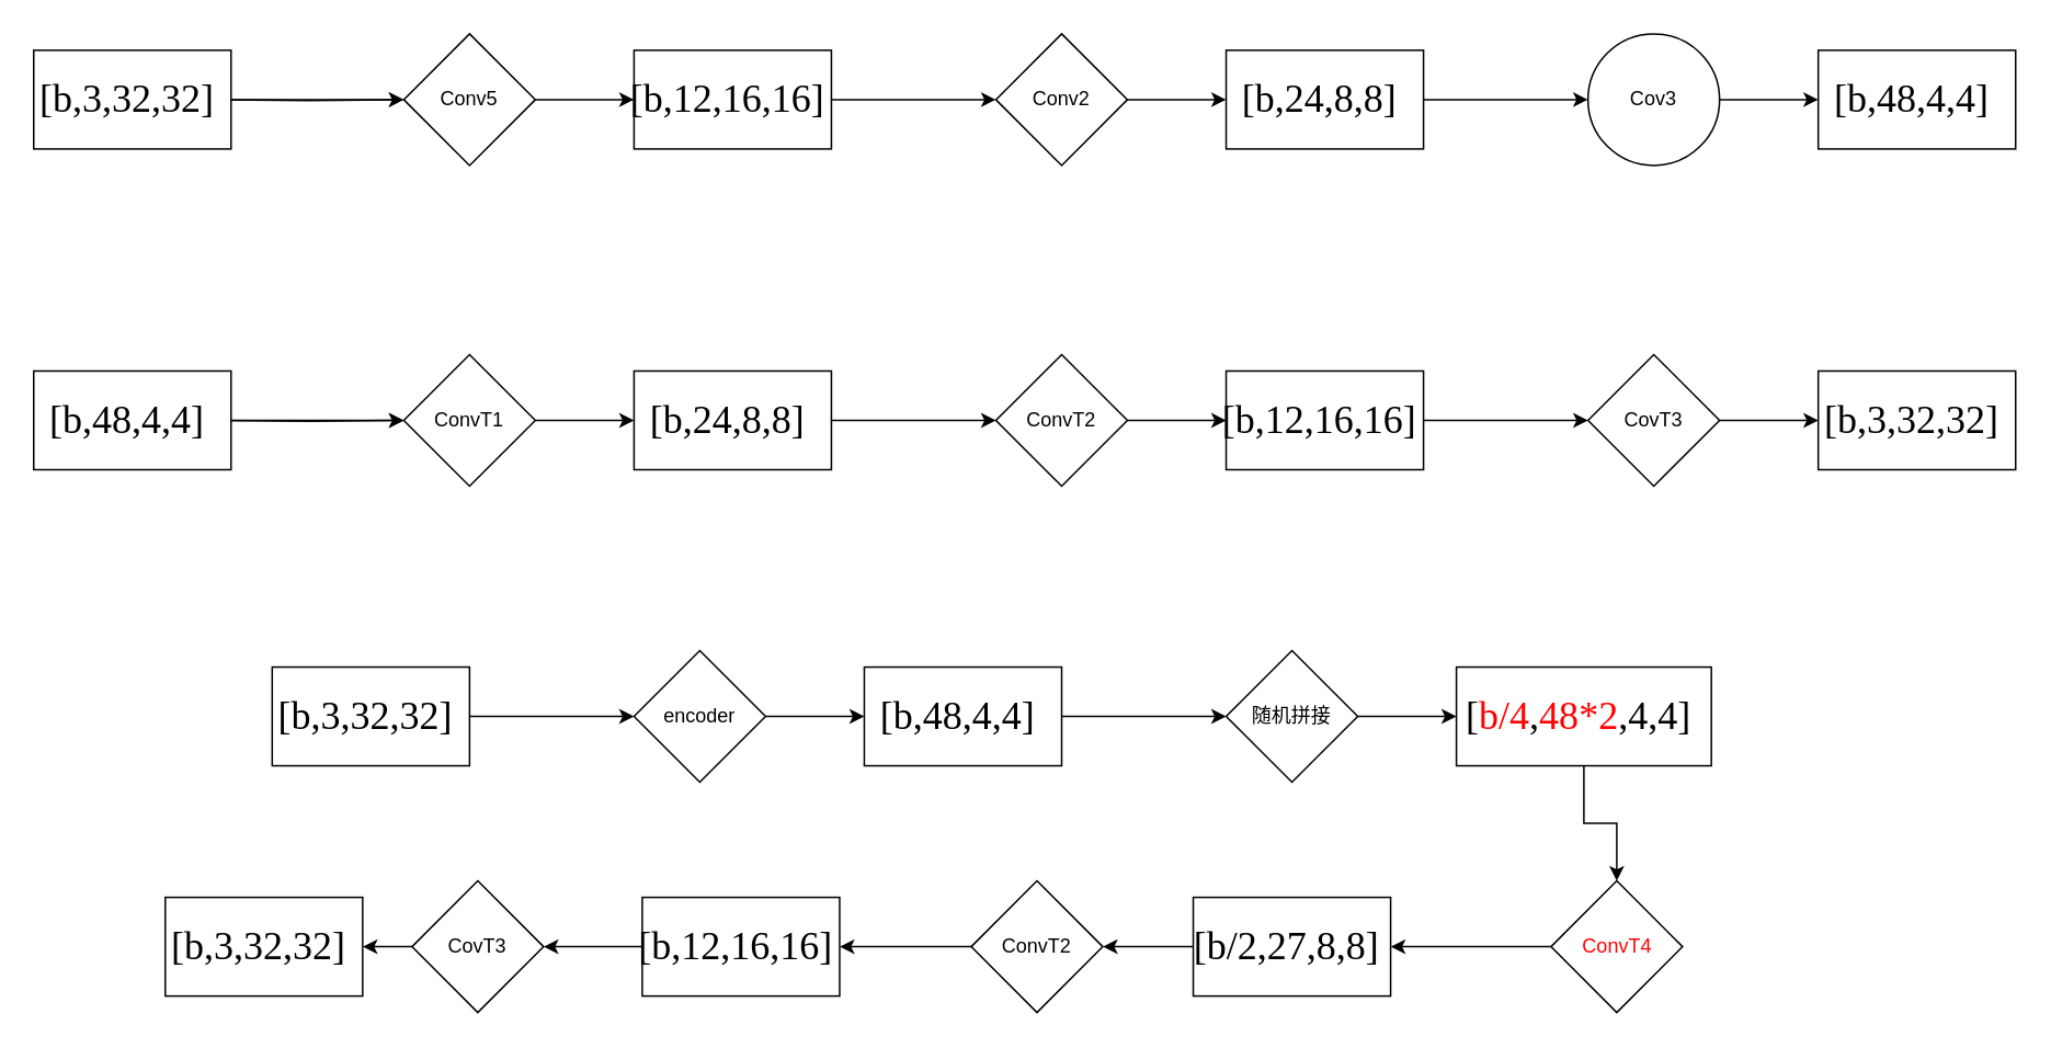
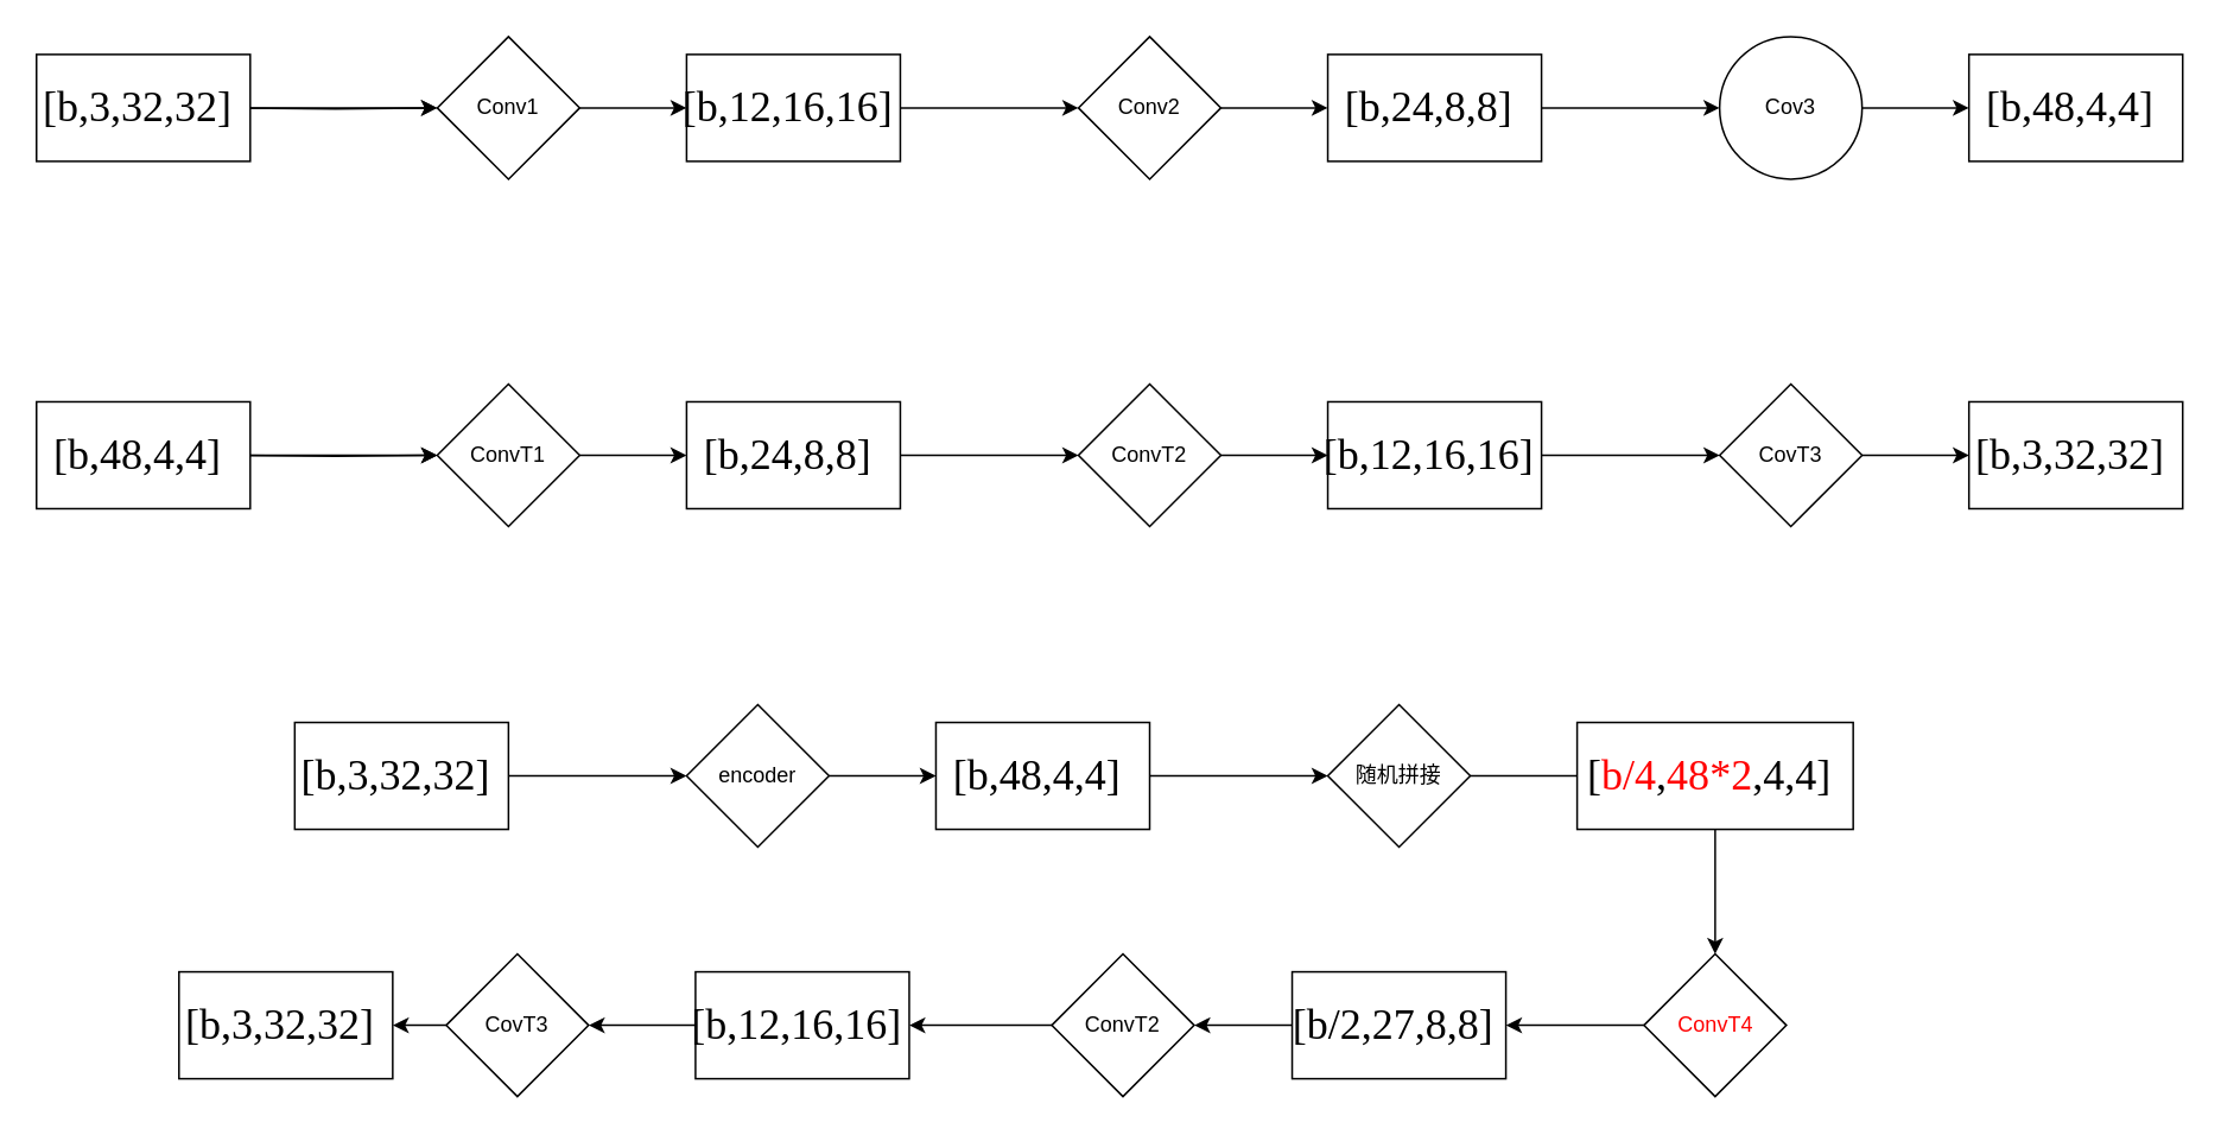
- <mxCell id="18" value="Conv5" style="rhombus;whiteSpace=wrap;html=1;" vertex="1" parent="1"><mxGeometry x="245" y="20" width="80" height="80" as="geometry" /></mxCell>
+ <mxCell id="18" value="Conv1" style="rhombus;whiteSpace=wrap;html=1;" vertex="1" parent="1"><mxGeometry x="245" y="20" width="80" height="80" as="geometry" /></mxCell>
- <mxCell id="47" value="" style="edgeStyle=orthogonalEdgeStyle;rounded=0;orthogonalLoop=1;jettySize=auto;html=1;" edge="1" parent="1" source="48" target="50"><mxGeometry relative="1" as="geometry" /></mxCell>
+ <mxCell id="47" value="" style="edgeStyle=orthogonalEdgeStyle;rounded=0;orthogonalLoop=1;jettySize=auto;html=1;endArrow=none;" edge="1" parent="1" source="48" target="50"><mxGeometry relative="1" as="geometry" /></mxCell>
- <mxCell id="37" value="&lt;font color=&quot;#ff0000&quot;&gt;ConvT4&lt;/font&gt;" style="rhombus;whiteSpace=wrap;html=1;" vertex="1" parent="1"><mxGeometry x="942.5" y="535" width="80" height="80" as="geometry" /></mxCell>
+ <mxCell id="37" value="&lt;font color=&quot;#ff0000&quot;&gt;ConvT4&lt;/font&gt;" style="rhombus;whiteSpace=wrap;html=1;" vertex="1" parent="1"><mxGeometry x="922.5" y="535" width="80" height="80" as="geometry" /></mxCell>
